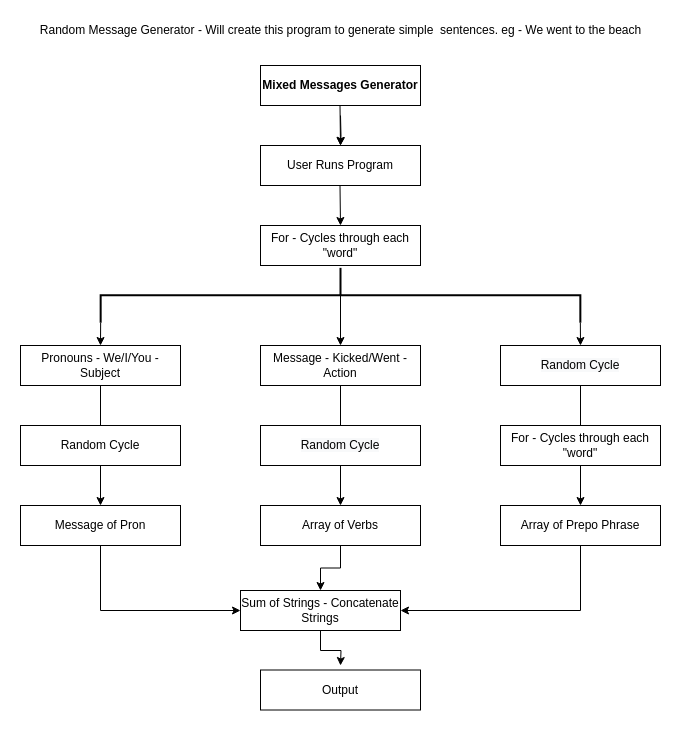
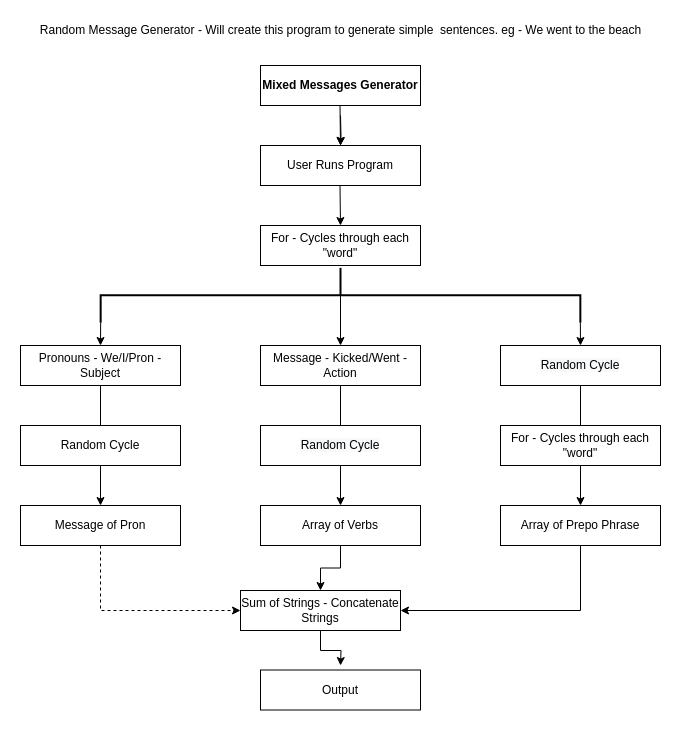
- <mxCell id="11" value="Pronouns - We/I/You - Subject" style="rounded=0;whiteSpace=wrap;html=1;" vertex="1" parent="1"><mxGeometry x="20" y="345" width="160" height="40" as="geometry" /></mxCell>
+ <mxCell id="11" value="Pronouns - We/I/Pron - Subject" style="rounded=0;whiteSpace=wrap;html=1;" vertex="1" parent="1"><mxGeometry x="20" y="345" width="160" height="40" as="geometry" /></mxCell>
- <mxCell id="16" style="edgeStyle=orthogonalEdgeStyle;rounded=0;orthogonalLoop=1;jettySize=auto;html=1;exitX=0.5;exitY=1;exitDx=0;exitDy=0;entryX=0;entryY=0.5;entryDx=0;entryDy=0;" edge="1" parent="1" source="17" target="25"><mxGeometry relative="1" as="geometry" /></mxCell>
+ <mxCell id="16" style="edgeStyle=orthogonalEdgeStyle;rounded=0;orthogonalLoop=1;jettySize=auto;html=1;exitX=0.5;exitY=1;exitDx=0;exitDy=0;entryX=0;entryY=0.5;entryDx=0;entryDy=0;dashed=1;" edge="1" parent="1" source="17" target="25"><mxGeometry relative="1" as="geometry" /></mxCell>
